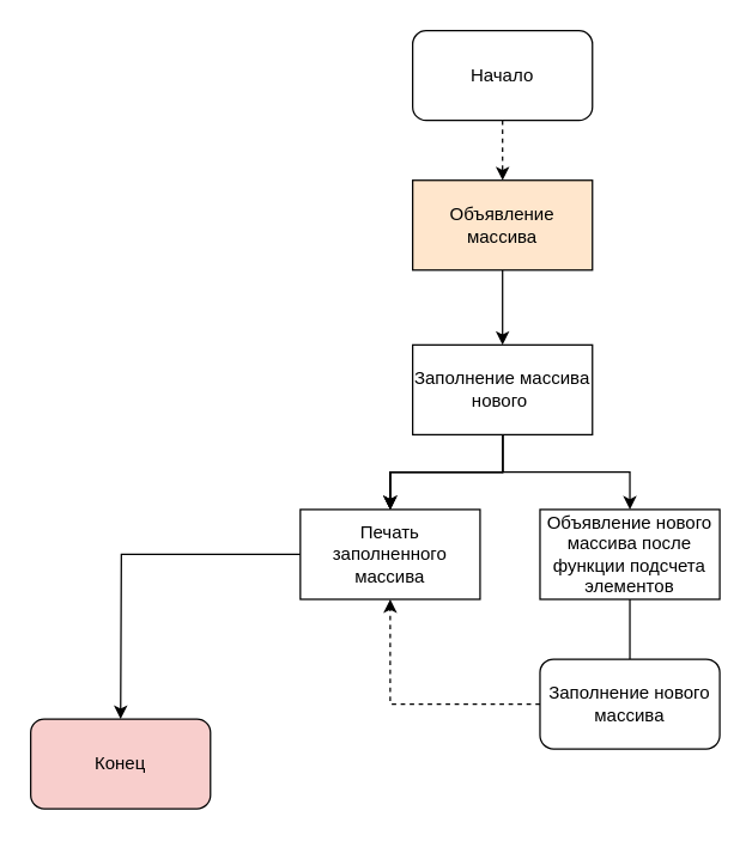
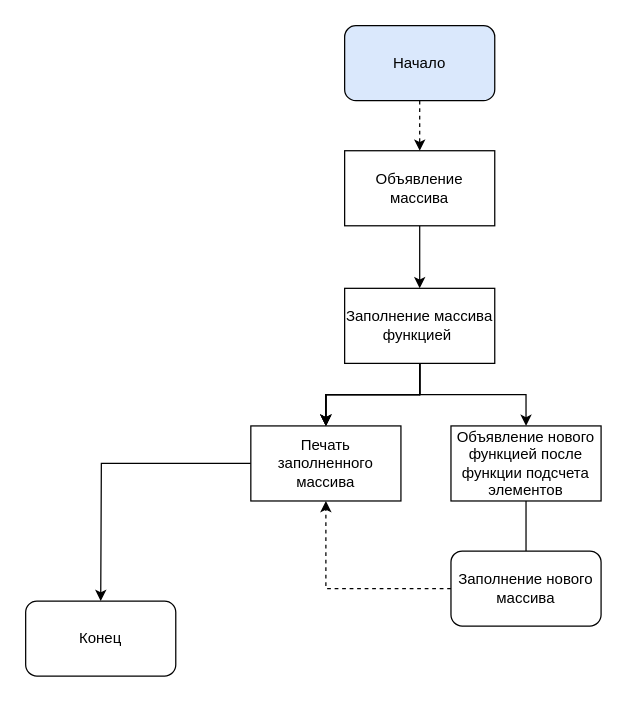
- <mxCell id="3" value="Начало" style="rounded=1;whiteSpace=wrap;html=1;" vertex="1" parent="1"><mxGeometry x="275" y="20" width="120" height="60" as="geometry" /></mxCell>
+ <mxCell id="3" value="Начало" style="rounded=1;whiteSpace=wrap;html=1;fillColor=#dae8fc;" vertex="1" parent="1"><mxGeometry x="275" y="20" width="120" height="60" as="geometry" /></mxCell>
- <mxCell id="5" value="Объявление массива" style="rounded=0;whiteSpace=wrap;html=1;fillColor=#ffe6cc;" vertex="1" parent="1"><mxGeometry x="275" y="120" width="120" height="60" as="geometry" /></mxCell>
+ <mxCell id="5" value="Объявление массива" style="rounded=0;whiteSpace=wrap;html=1;" vertex="1" parent="1"><mxGeometry x="275" y="120" width="120" height="60" as="geometry" /></mxCell>
- <mxCell id="11" value="Заполнение массива нового&amp;nbsp;" style="whiteSpace=wrap;html=1;rounded=0;" vertex="1" parent="1"><mxGeometry x="275" y="230" width="120" height="60" as="geometry" /></mxCell>
+ <mxCell id="11" value="Заполнение массива функцией&amp;nbsp;" style="whiteSpace=wrap;html=1;rounded=0;" vertex="1" parent="1"><mxGeometry x="275" y="230" width="120" height="60" as="geometry" /></mxCell>
- <mxCell id="15" value="Объявление нового массива после функции подсчета элементов" style="whiteSpace=wrap;html=1;rounded=0;" vertex="1" parent="1"><mxGeometry x="360" y="340" width="120" height="60" as="geometry" /></mxCell>
+ <mxCell id="15" value="Объявление нового функцией после функции подсчета элементов" style="whiteSpace=wrap;html=1;rounded=0;" vertex="1" parent="1"><mxGeometry x="360" y="340" width="120" height="60" as="geometry" /></mxCell>
- <mxCell id="18" value="Конец" style="rounded=1;whiteSpace=wrap;html=1;fillColor=#f8cecc;" vertex="1" parent="1"><mxGeometry x="20" y="480" width="120" height="60" as="geometry" /></mxCell>
+ <mxCell id="18" value="Конец" style="rounded=1;whiteSpace=wrap;html=1;" vertex="1" parent="1"><mxGeometry x="20" y="480" width="120" height="60" as="geometry" /></mxCell>
